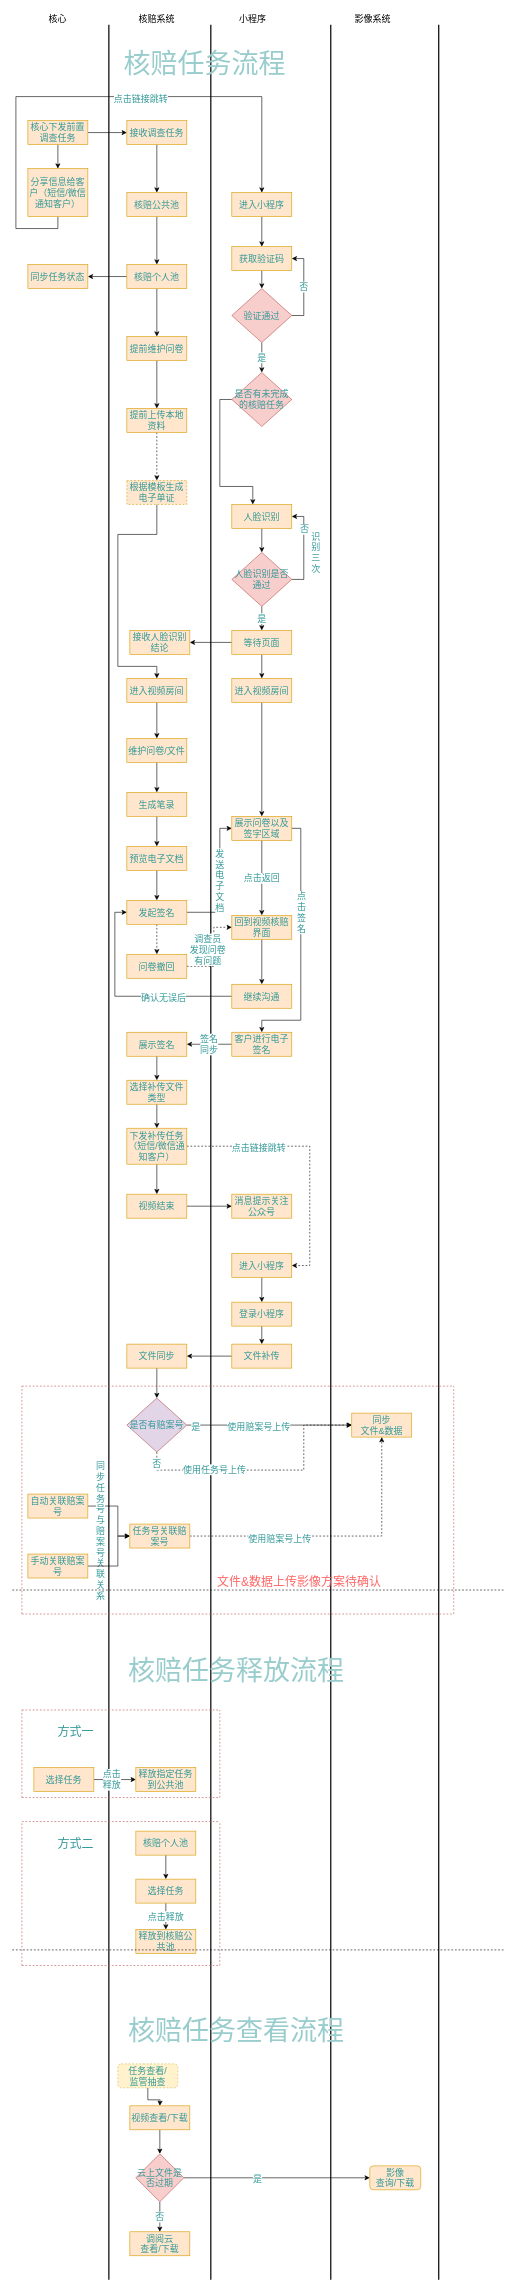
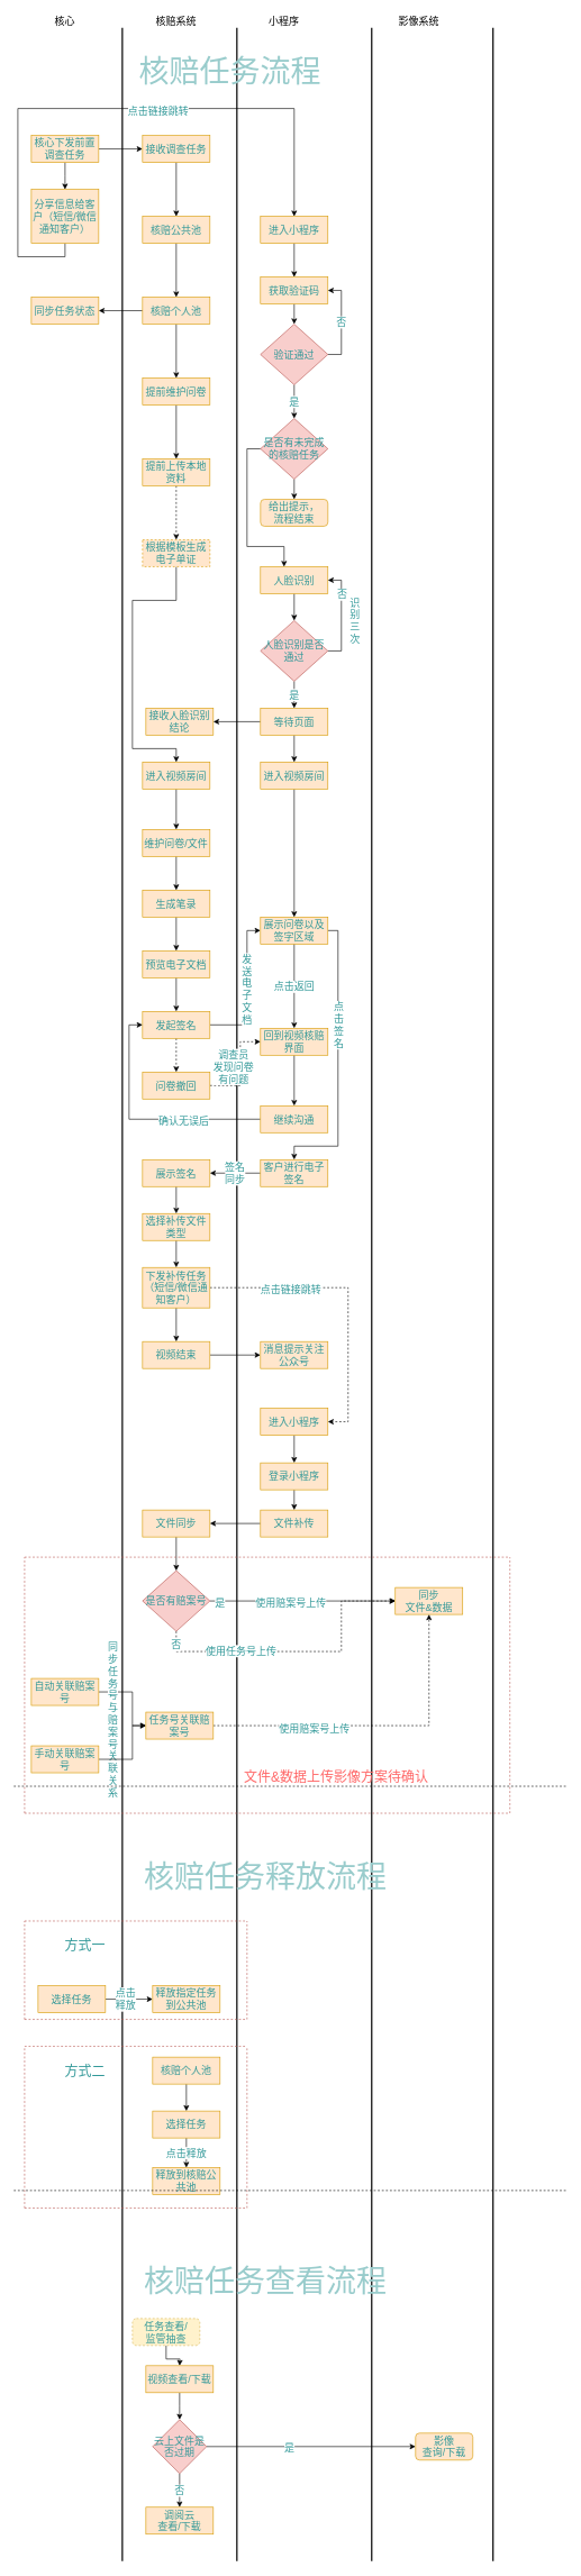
+ <mxCell id="26" style="edgeStyle=orthogonalEdgeStyle;rounded=0;orthogonalLoop=1;jettySize=auto;html=1;exitX=0.5;exitY=1;exitDx=0;exitDy=0;entryX=0.5;entryY=0;entryDx=0;entryDy=0;fontSize=15;fontColor=#339999;" edge="1" parent="1" source="28" target="29"><mxGeometry relative="1" as="geometry" /></mxCell>
+ <mxCell id="29" value="给出提示，&lt;br&gt;流程结束" style="rounded=1;whiteSpace=wrap;html=1;fontSize=15;fillColor=#ffe6cc;strokeColor=#d79b00;fontColor=#339999;" vertex="1" parent="1"><mxGeometry x="386" y="740" width="100" height="40" as="geometry" /></mxCell>
- <mxCell id="97" value="&lt;span style=&quot;font-size: 15px&quot;&gt;是否有赔案号&lt;/span&gt;" style="rhombus;whiteSpace=wrap;html=1;fillColor=#e1d5e7;strokeColor=#b85450;fontColor=#339999;" vertex="1" parent="1"><mxGeometry x="211" y="2330" width="100" height="90" as="geometry" /></mxCell>
+ <mxCell id="97" value="&lt;span style=&quot;font-size: 15px&quot;&gt;是否有赔案号&lt;/span&gt;" style="rhombus;whiteSpace=wrap;html=1;fillColor=#f8cecc;strokeColor=#b85450;fontColor=#339999;" vertex="1" parent="1"><mxGeometry x="211" y="2330" width="100" height="90" as="geometry" /></mxCell>
